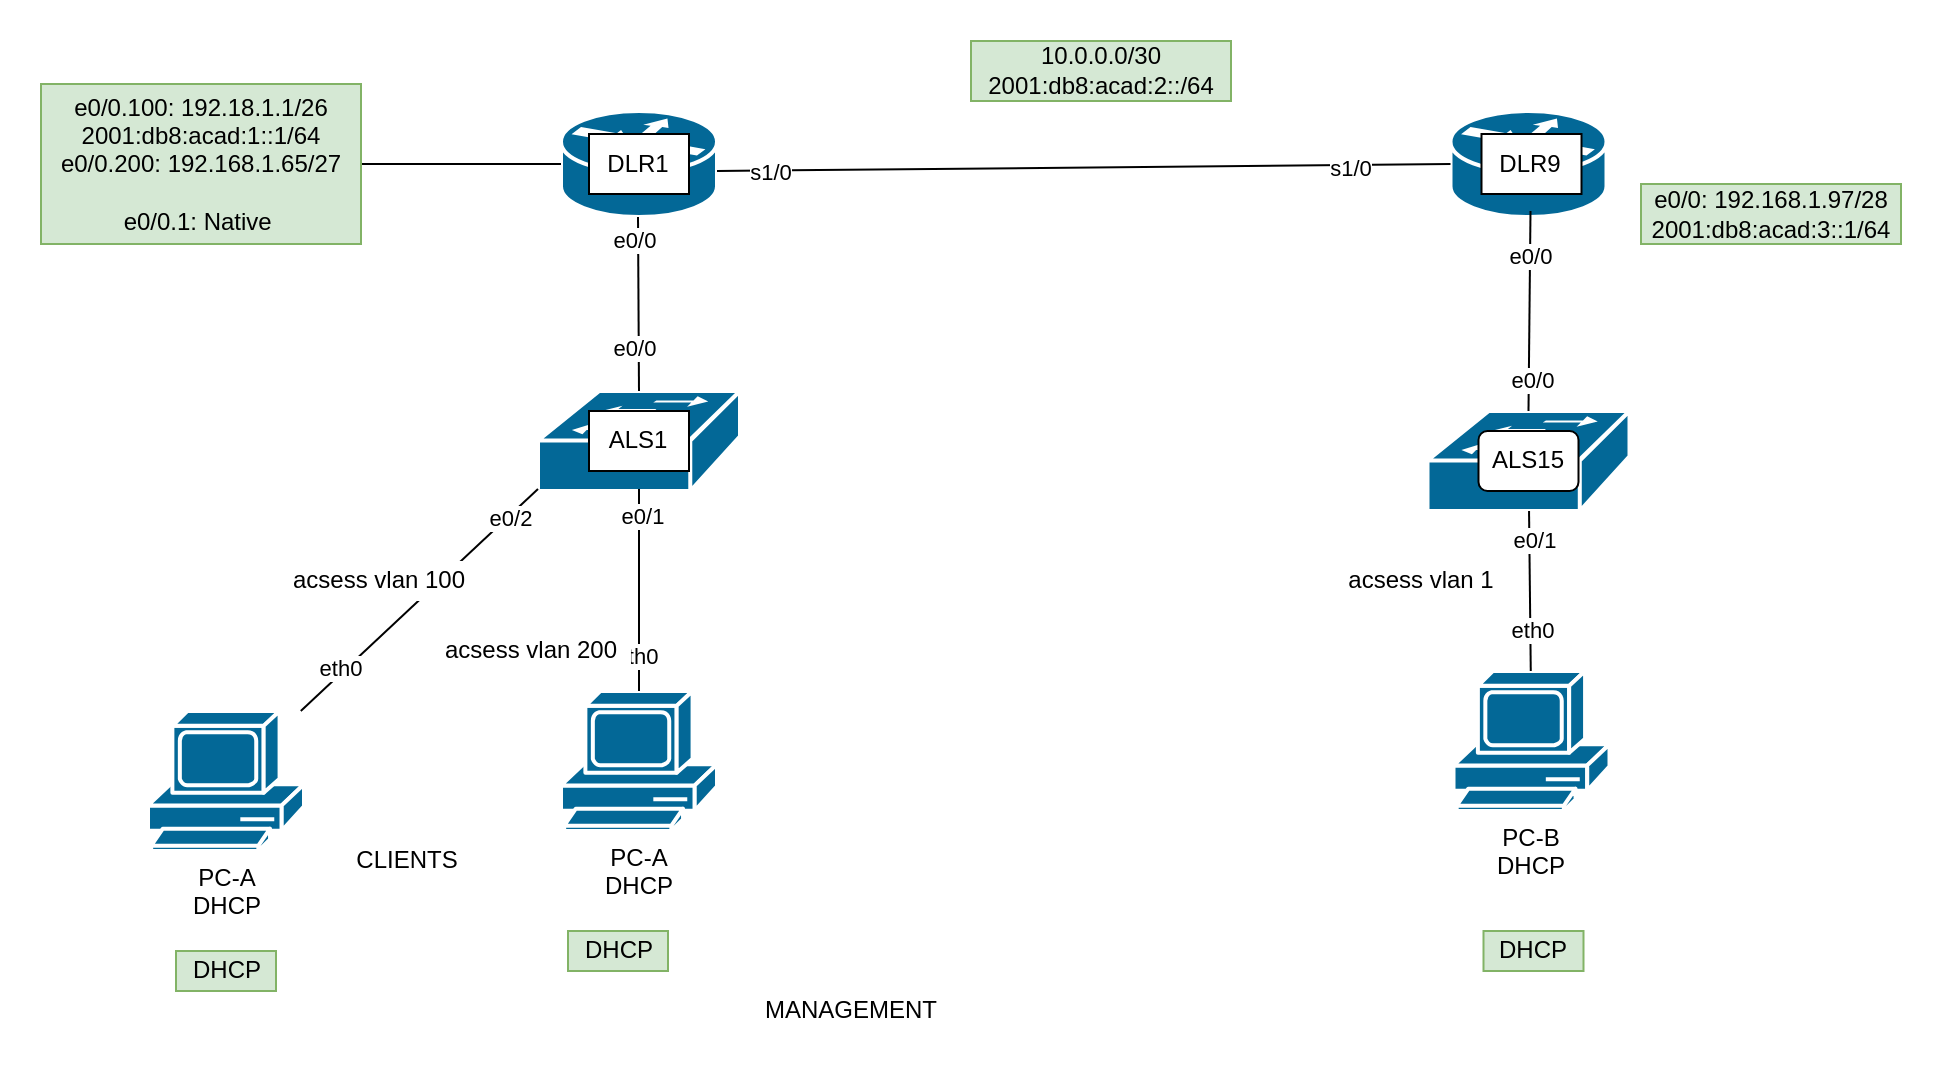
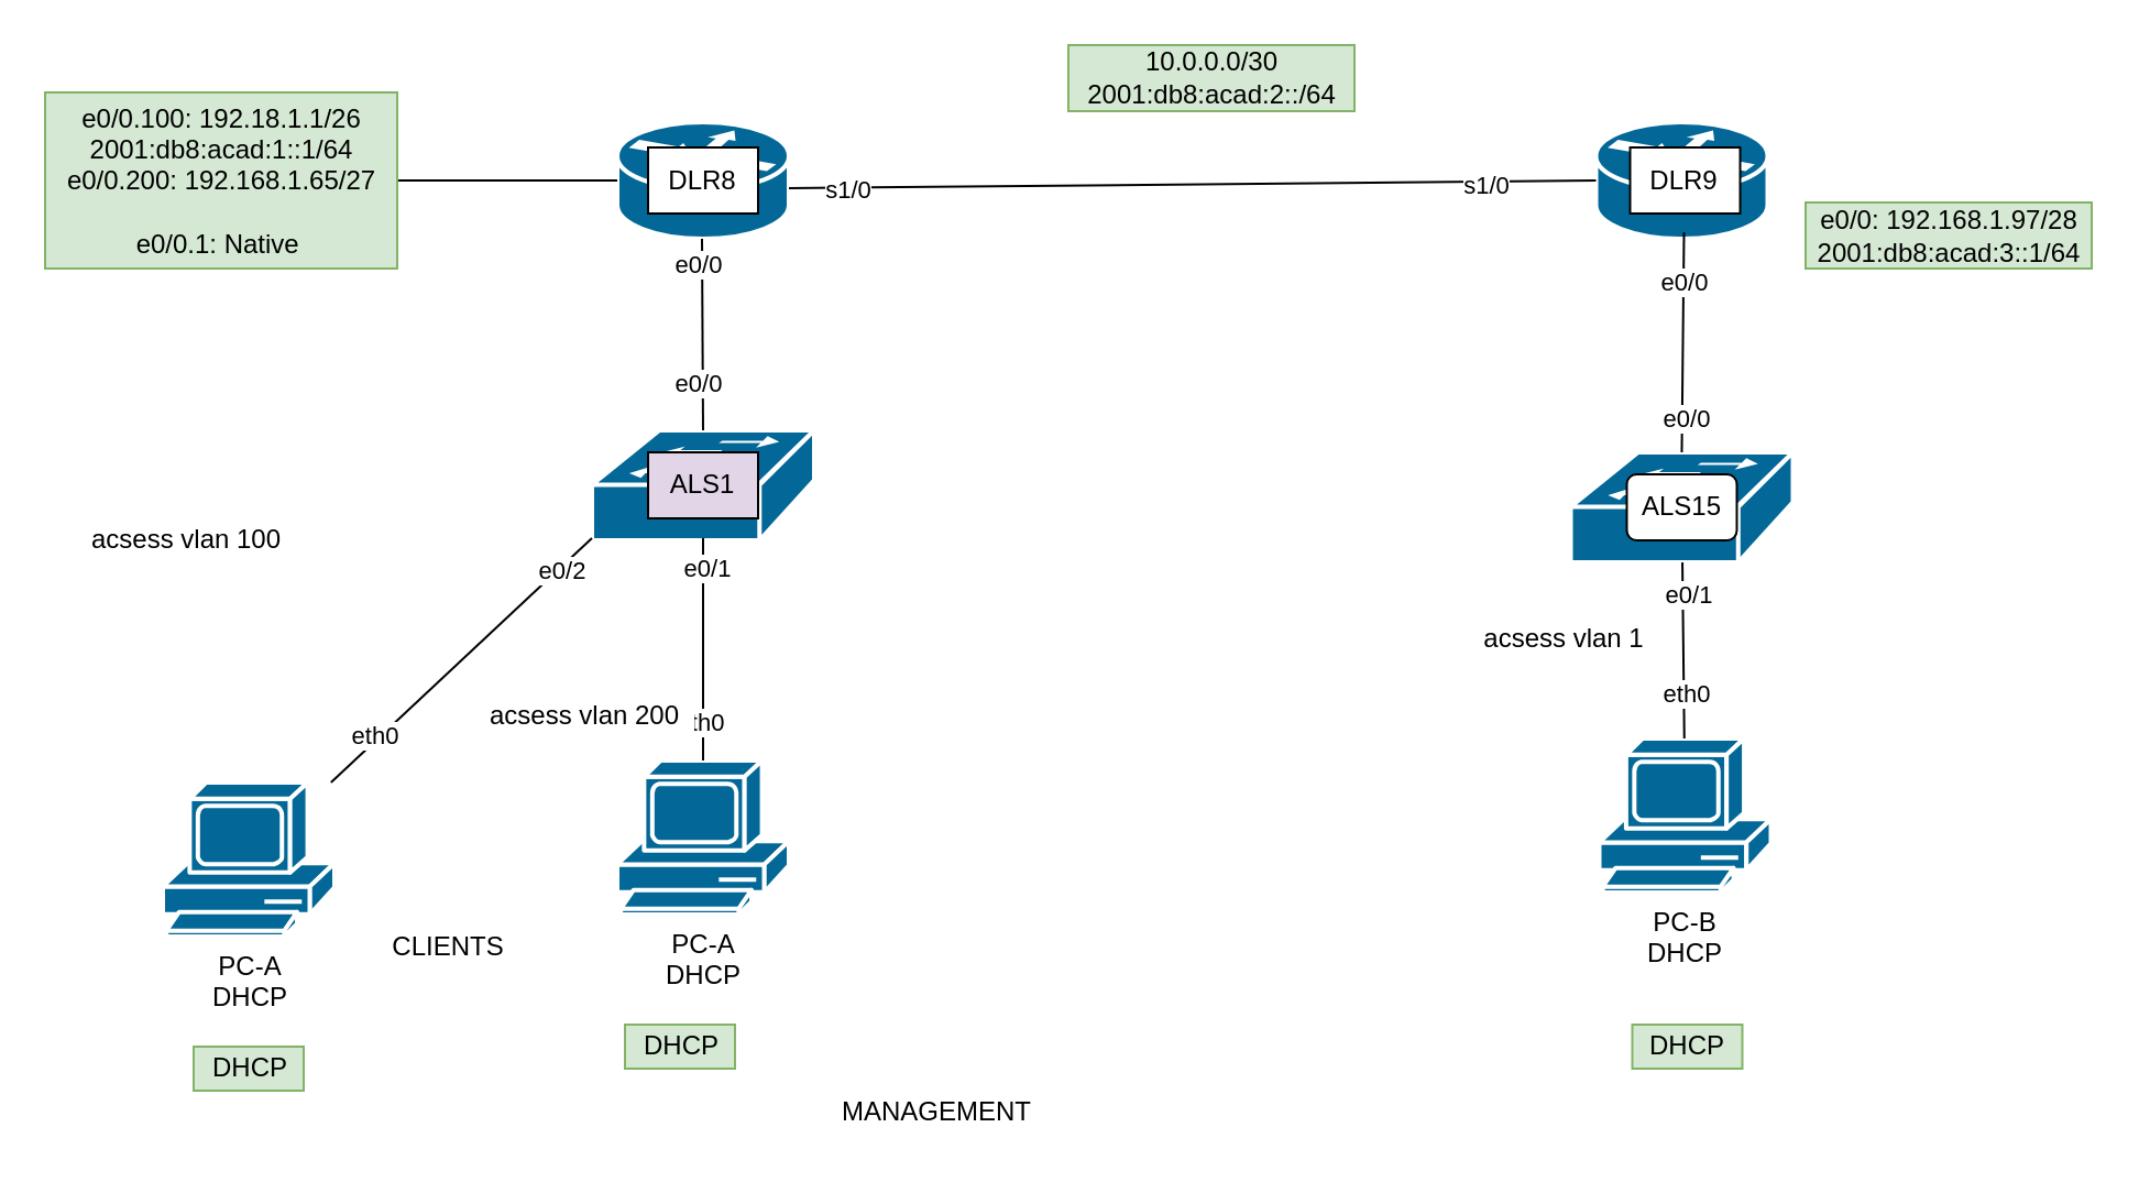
- <mxCell id="23" value="DLR1" style="rounded=0;whiteSpace=wrap;html=1;" parent="1" vertex="1"><mxGeometry x="294" y="66.5" width="50" height="30" as="geometry" /></mxCell>
+ <mxCell id="23" value="DLR8" style="rounded=0;whiteSpace=wrap;html=1;" parent="1" vertex="1"><mxGeometry x="294" y="66.5" width="50" height="30" as="geometry" /></mxCell>
- <mxCell id="25" value="ALS1" style="rounded=0;whiteSpace=wrap;html=1;" parent="1" vertex="1"><mxGeometry x="294" y="205" width="50" height="30" as="geometry" /></mxCell>
+ <mxCell id="25" value="ALS1" style="rounded=0;whiteSpace=wrap;html=1;fillColor=#e1d5e7;" parent="1" vertex="1"><mxGeometry x="294" y="205" width="50" height="30" as="geometry" /></mxCell>
- <mxCell id="40" value="acsess vlan 100" style="text;html=1;align=center;verticalAlign=middle;resizable=0;points=[];autosize=1;rounded=0;shadow=0;sketch=0;glass=0;fillColor=#ffffff;" parent="1" vertex="1"><mxGeometry x="138.5" y="280" width="100" height="20" as="geometry" /></mxCell>
+ <mxCell id="40" value="acsess vlan 100" style="text;html=1;align=center;verticalAlign=middle;resizable=0;points=[];autosize=1;rounded=0;shadow=0;sketch=0;glass=0;fillColor=#ffffff;" parent="1" vertex="1"><mxGeometry x="33.5" y="235" width="100" height="20" as="geometry" /></mxCell>
